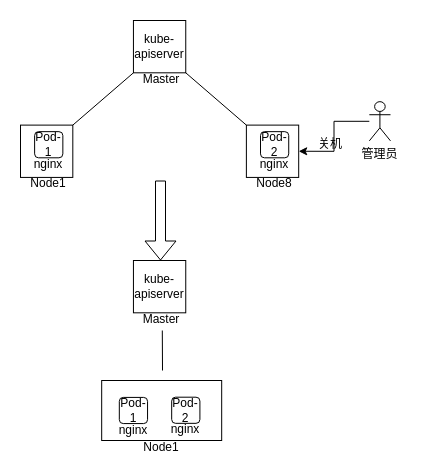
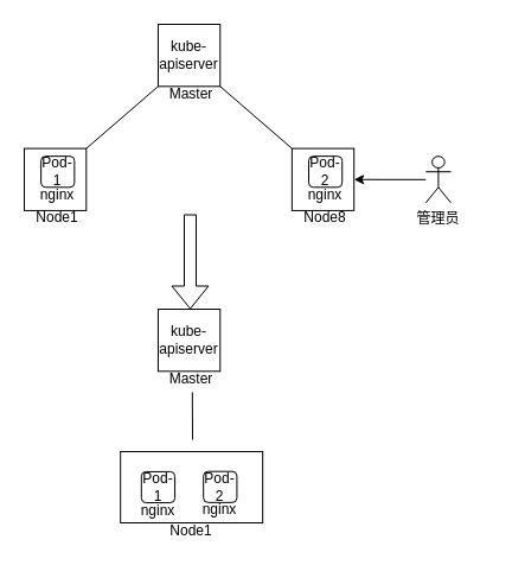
- <mxCell id="24" value="管理员" style="shape=umlActor;verticalLabelPosition=bottom;labelBackgroundColor=#ffffff;verticalAlign=top;html=1;outlineConnect=0;" vertex="1" parent="1"><mxGeometry x="368.824" y="101.154" width="21.176" height="39.231" as="geometry" /></mxCell>
+ <mxCell id="24" value="管理员" style="shape=umlActor;verticalLabelPosition=bottom;labelBackgroundColor=#ffffff;verticalAlign=top;html=1;outlineConnect=0;" vertex="1" parent="1"><mxGeometry x="358.824" y="131.154" width="21.176" height="39.231" as="geometry" /></mxCell>
- <mxCell id="25" value="关机" style="text;html=1;strokeColor=none;fillColor=none;align=center;verticalAlign=middle;whiteSpace=wrap;rounded=0;" vertex="1" parent="1"><mxGeometry x="316.471" y="137.692" width="28.235" height="13.077" as="geometry" /></mxCell>
